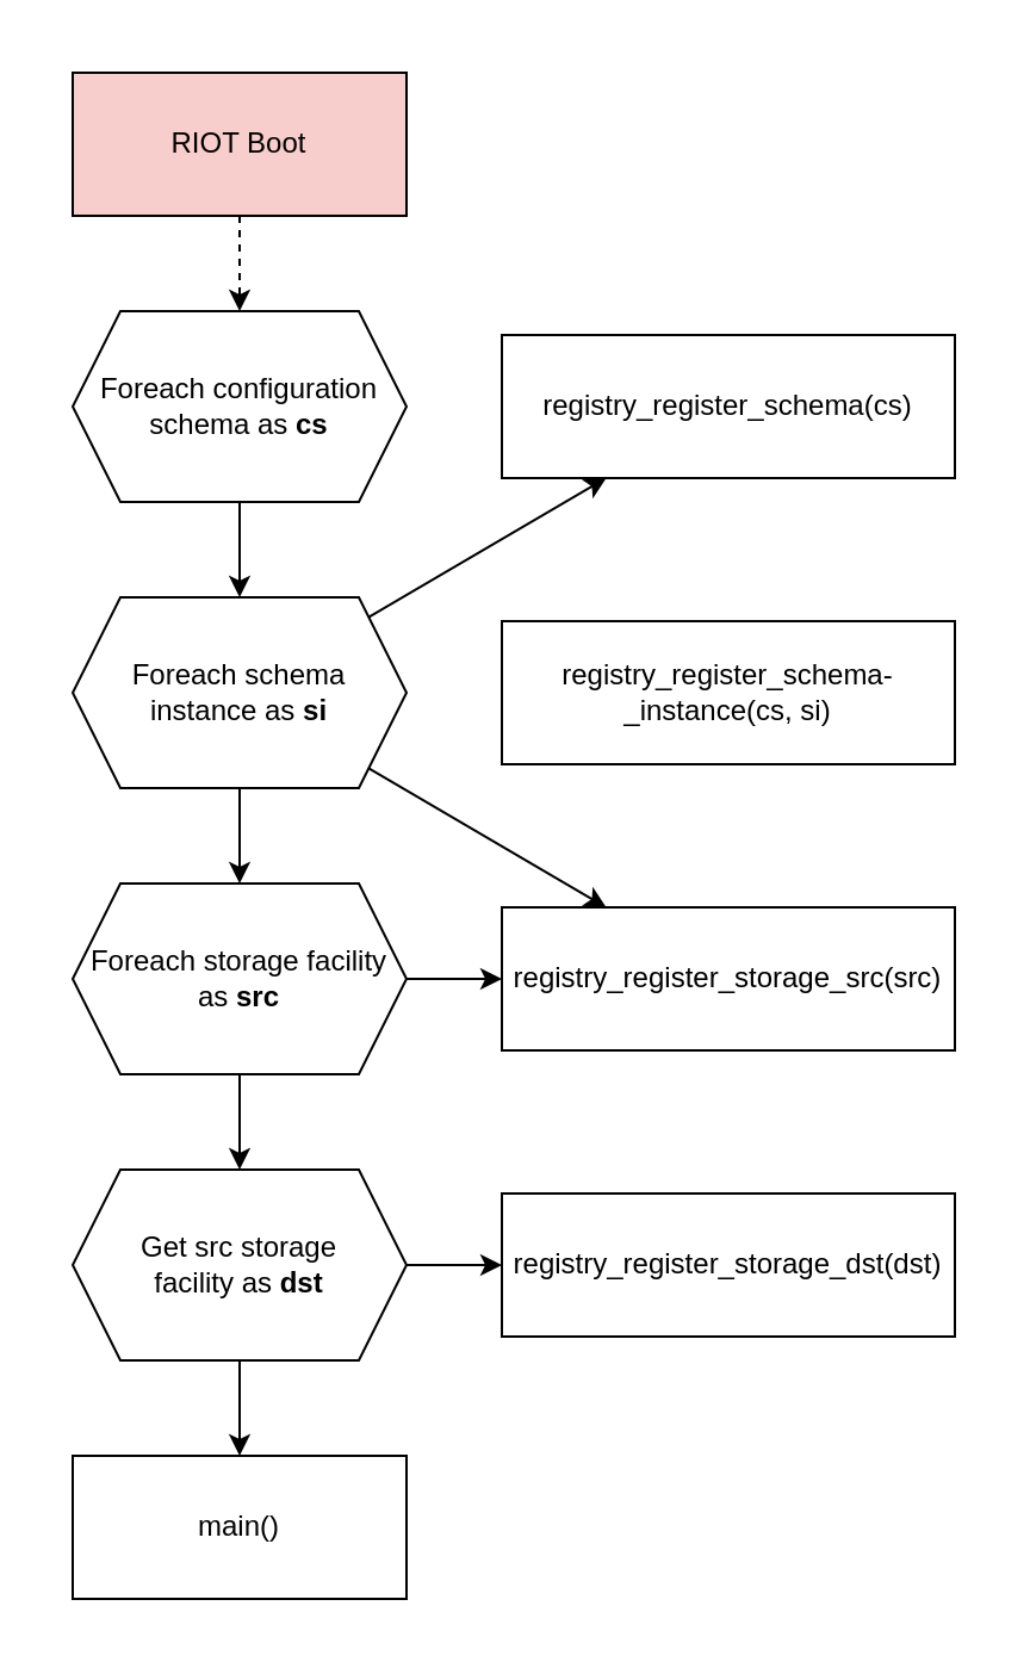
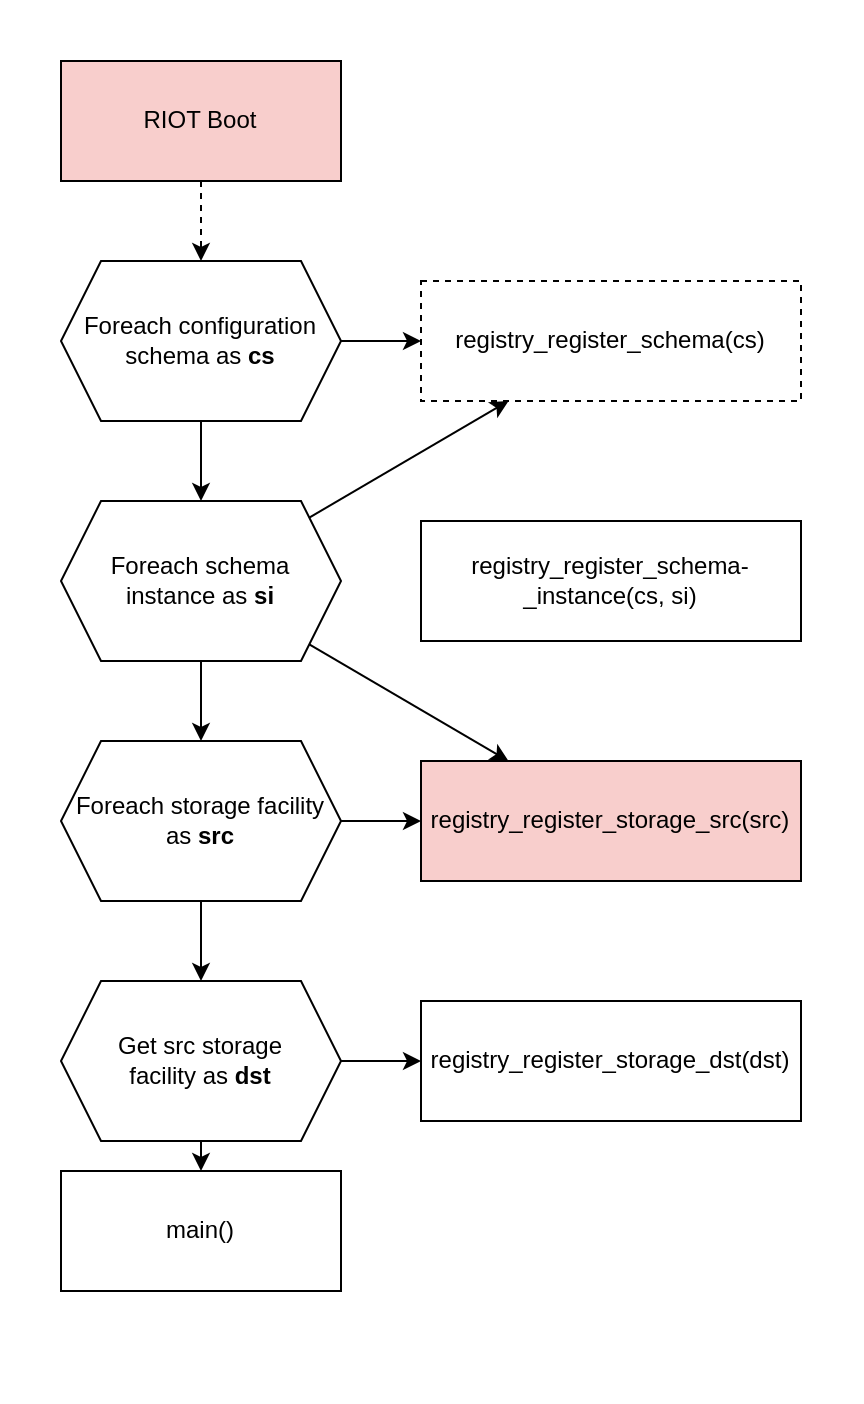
+ <mxCell id="6" style="edgeStyle=none;html=1;" parent="1" source="8" target="16" edge="1"><mxGeometry relative="1" as="geometry" /></mxCell>
- <mxCell id="16" value="registry_register_schema(cs)" style="rounded=0;whiteSpace=wrap;html=1;" parent="1" vertex="1"><mxGeometry x="210" y="140" width="190" height="60" as="geometry" /></mxCell>
+ <mxCell id="16" value="registry_register_schema(cs)" style="rounded=0;whiteSpace=wrap;html=1;dashed=1;" parent="1" vertex="1"><mxGeometry x="210" y="140" width="190" height="60" as="geometry" /></mxCell>
- <mxCell id="17" value="registry_register_storage_src(src)" style="rounded=0;whiteSpace=wrap;html=1;" parent="1" vertex="1"><mxGeometry x="210" y="380" width="190" height="60" as="geometry" /></mxCell>
+ <mxCell id="17" value="registry_register_storage_src(src)" style="rounded=0;whiteSpace=wrap;html=1;fillColor=#f8cecc;" parent="1" vertex="1"><mxGeometry x="210" y="380" width="190" height="60" as="geometry" /></mxCell>
- <mxCell id="15" value="main()" style="rounded=0;whiteSpace=wrap;html=1;" parent="1" vertex="1"><mxGeometry x="30" y="610" width="140" height="60" as="geometry" /></mxCell>
+ <mxCell id="15" value="main()" style="rounded=0;whiteSpace=wrap;html=1;" parent="1" vertex="1"><mxGeometry x="30" y="585" width="140" height="60" as="geometry" /></mxCell>
